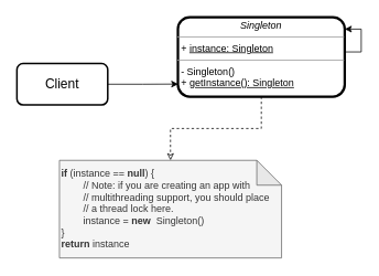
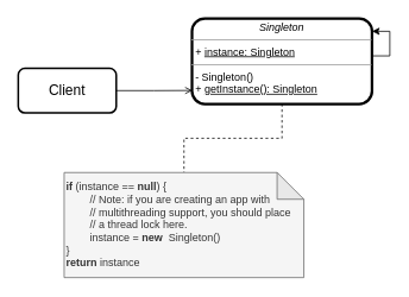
- <mxCell id="6" style="edgeStyle=orthogonalEdgeStyle;rounded=0;orthogonalLoop=1;jettySize=auto;html=1;entryX=0.002;entryY=0.842;entryDx=0;entryDy=0;entryPerimeter=0;" parent="1" source="4" target="3" edge="1"><mxGeometry relative="1" as="geometry" /></mxCell>
+ <mxCell id="6" style="edgeStyle=orthogonalEdgeStyle;rounded=0;orthogonalLoop=1;jettySize=auto;html=1;entryX=0.002;entryY=0.842;entryDx=0;entryDy=0;entryPerimeter=0;endArrow=open;" parent="1" source="4" target="3" edge="1"><mxGeometry relative="1" as="geometry" /></mxCell>
- <mxCell id="2" style="edgeStyle=orthogonalEdgeStyle;rounded=0;orthogonalLoop=1;jettySize=auto;html=1;dashed=1;endArrow=classic;endFill=0;" parent="1" source="3" target="7" edge="1"><mxGeometry relative="1" as="geometry" /></mxCell>
+ <mxCell id="2" style="edgeStyle=orthogonalEdgeStyle;rounded=0;orthogonalLoop=1;jettySize=auto;html=1;dashed=1;endArrow=none;endFill=0;" parent="1" source="3" target="7" edge="1"><mxGeometry relative="1" as="geometry" /></mxCell>
